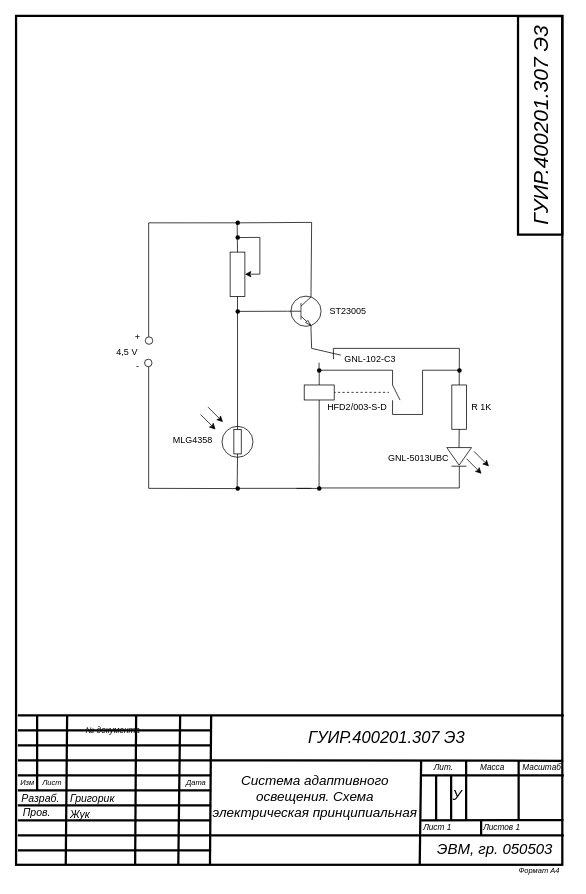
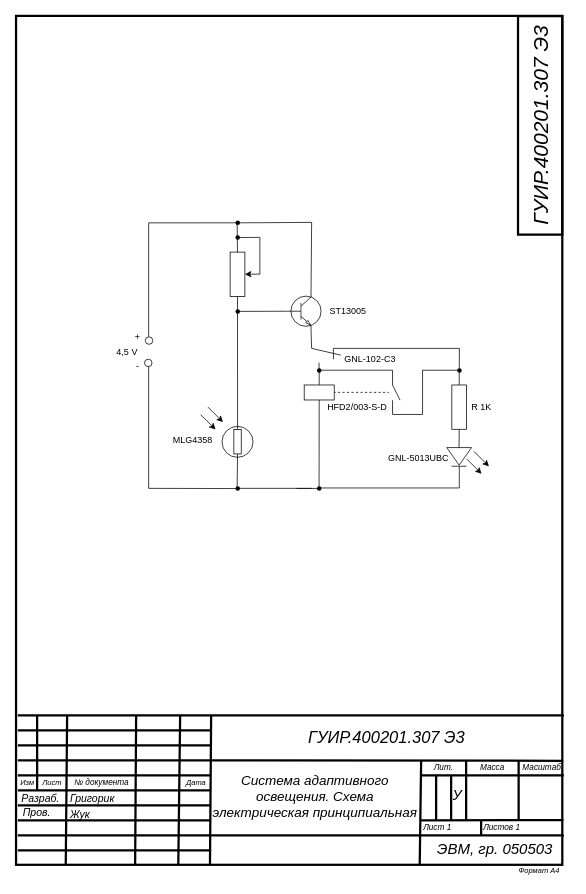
- <mxCell id="68" value="ST23005" style="text;whiteSpace=wrap;html=1;fontColor=default;verticalAlign=middle;align=center;" parent="1" vertex="1"><mxGeometry x="424.28" y="394.695" width="78.74" height="39.37" as="geometry" /></mxCell>
+ <mxCell id="68" value="ST13005" style="text;whiteSpace=wrap;html=1;fontColor=default;verticalAlign=middle;align=center;" parent="1" vertex="1"><mxGeometry x="424.28" y="394.695" width="78.74" height="39.37" as="geometry" /></mxCell>
- <mxCell id="30" value="&lt;font style=&quot;font-size:11px;font-family:Arial;color:#000000;direction:ltr;letter-spacing:0px;line-height:120%;opacity:1&quot;&gt;&lt;i&gt;№ документа&lt;br/&gt;&lt;/i&gt;&lt;/font&gt;" style="verticalAlign=middle;align=center;vsdxID=168;fillColor=none;gradientColor=none;shape=stencil(nZBLDoAgDERP0z3SIyjew0SURgSD+Lu9kMZoXLhwN9O+tukAlrNpJg1SzDH4QW/URgNYgZTkjA4UkwJUgGXng+6DX1zLfmoymdXo17xh5zmRJ6Q42BWCfc2oJfdAr+Yv+AP9Cb7OJ3H/2JG1HNGz/84klThPVCc=);strokeColor=none;strokeWidth=3;spacingTop=-1;spacingBottom=-1;spacingLeft=-1;spacingRight=-1;labelBackgroundColor=none;rounded=0;html=1;whiteSpace=wrap;" parent="1" vertex="1"><mxGeometry x="105.85" y="965.2" width="88" height="16" as="geometry" /></mxCell>
+ <mxCell id="30" value="&lt;font style=&quot;font-size:11px;font-family:Arial;color:#000000;direction:ltr;letter-spacing:0px;line-height:120%;opacity:1&quot;&gt;&lt;i&gt;№ документа&lt;br/&gt;&lt;/i&gt;&lt;/font&gt;" style="verticalAlign=middle;align=center;vsdxID=168;fillColor=none;gradientColor=none;shape=stencil(nZBLDoAgDERP0z3SIyjew0SURgSD+Lu9kMZoXLhwN9O+tukAlrNpJg1SzDH4QW/URgNYgZTkjA4UkwJUgGXng+6DX1zLfmoymdXo17xh5zmRJ6Q42BWCfc2oJfdAr+Yv+AP9Cb7OJ3H/2JG1HNGz/84klThPVCc=);strokeColor=none;strokeWidth=3;spacingTop=-1;spacingBottom=-1;spacingLeft=-1;spacingRight=-1;labelBackgroundColor=none;rounded=0;html=1;whiteSpace=wrap;" parent="1" vertex="1"><mxGeometry x="90.85" y="1035.2" width="88" height="16" as="geometry" /></mxCell>
